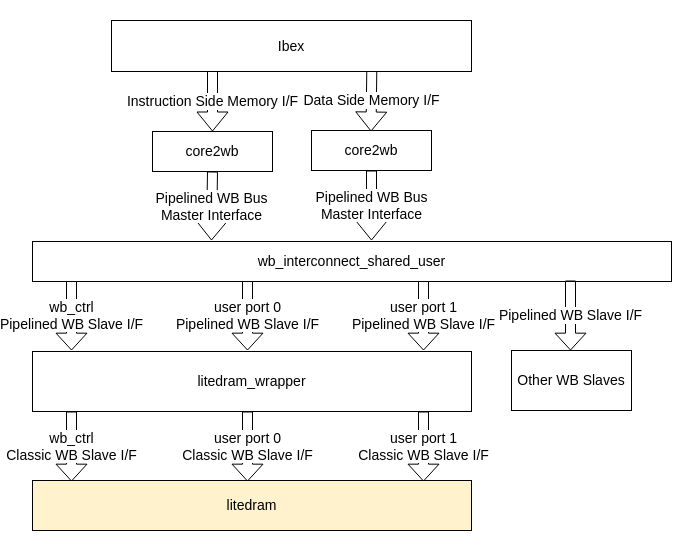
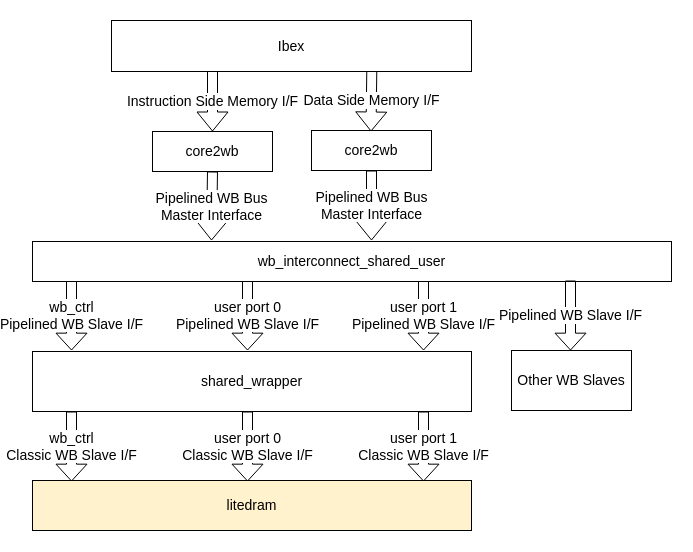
- <mxCell id="6" value="litedram_wrapper" style="rounded=0;whiteSpace=wrap;html=1;fontSize=14;" vertex="1" parent="1"><mxGeometry x="20" y="351" width="439" height="60" as="geometry" /></mxCell>
+ <mxCell id="6" value="shared_wrapper" style="rounded=0;whiteSpace=wrap;html=1;fontSize=14;" vertex="1" parent="1"><mxGeometry x="20" y="351" width="439" height="60" as="geometry" /></mxCell>
